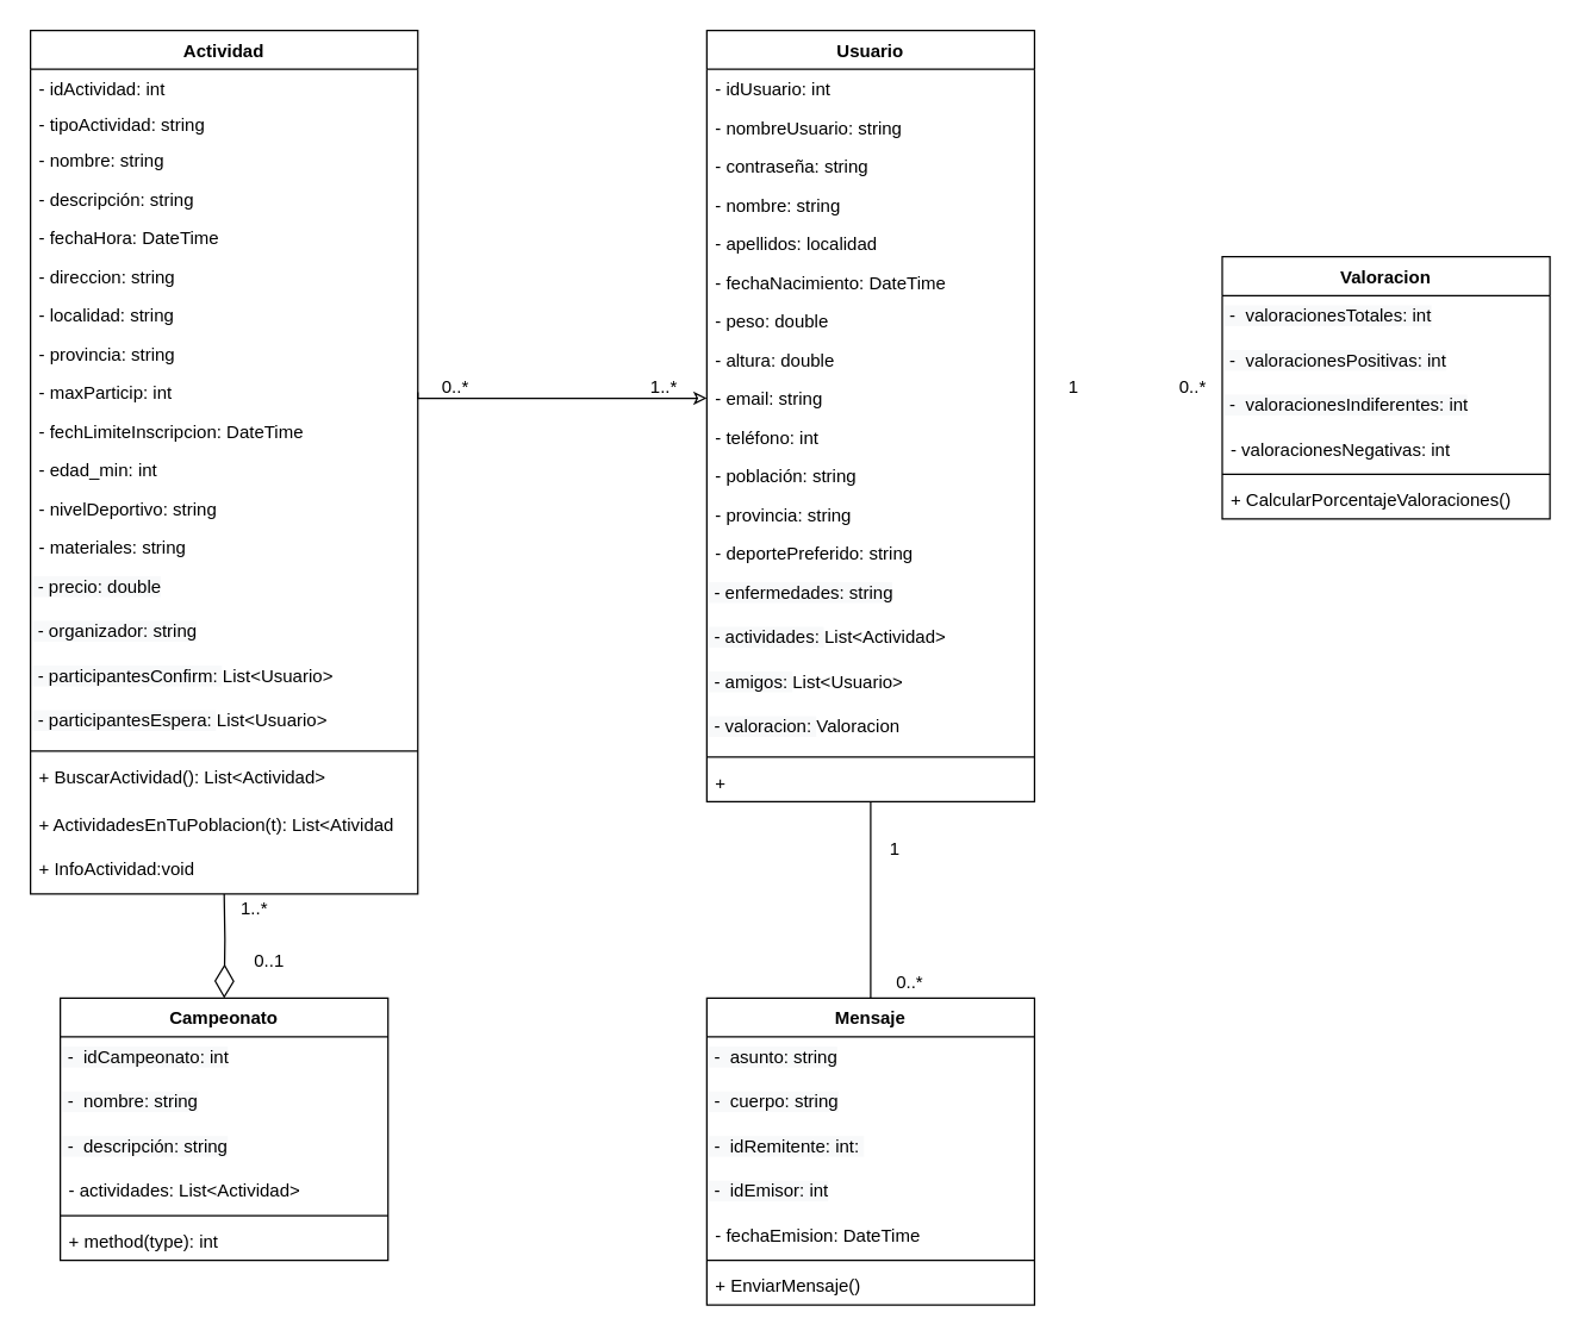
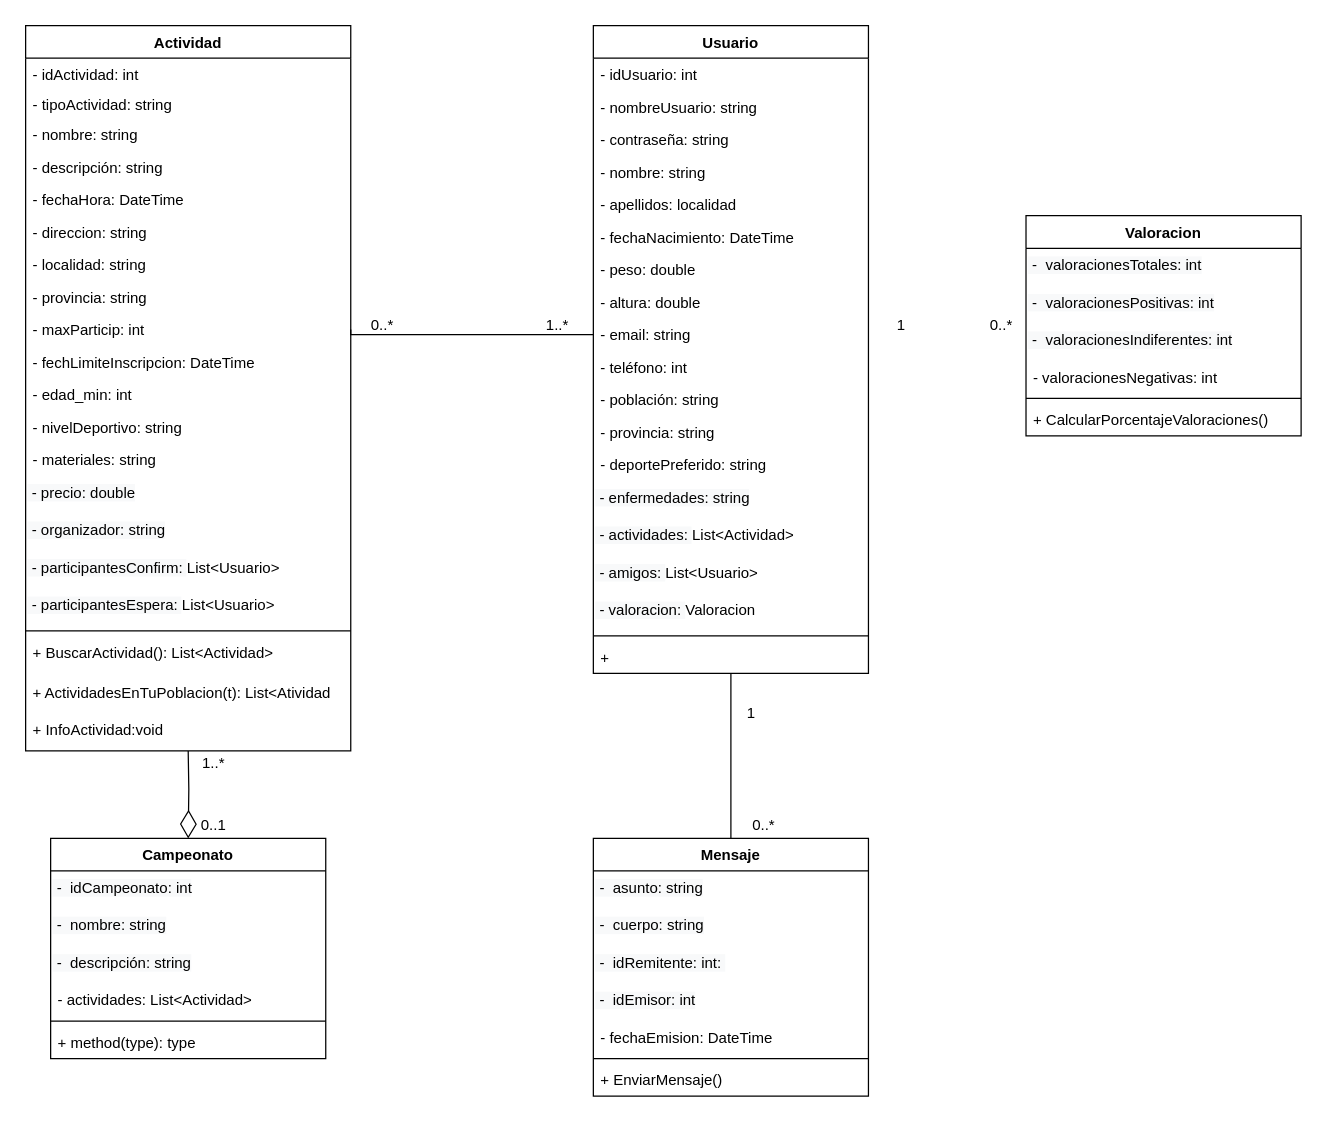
- <mxCell id="68" style="edgeStyle=orthogonalEdgeStyle;rounded=0;orthogonalLoop=1;jettySize=auto;html=1;exitX=1;exitY=0.5;exitDx=0;exitDy=0;entryX=0;entryY=0.5;entryDx=0;entryDy=0;startArrow=none;startFill=0;endArrow=classic;endFill=0;startSize=15;" parent="1" source="31" target="11" edge="1"><mxGeometry relative="1" as="geometry"><Array as="points"><mxPoint x="280" y="267" /></Array></mxGeometry></mxCell>
+ <mxCell id="68" style="edgeStyle=orthogonalEdgeStyle;rounded=0;orthogonalLoop=1;jettySize=auto;html=1;exitX=1;exitY=0.5;exitDx=0;exitDy=0;entryX=0;entryY=0.5;entryDx=0;entryDy=0;startArrow=none;startFill=0;endArrow=none;endFill=0;startSize=15;" parent="1" source="31" target="11" edge="1"><mxGeometry relative="1" as="geometry"><Array as="points"><mxPoint x="280" y="267" /></Array></mxGeometry></mxCell>
- <mxCell id="72" value="0..1" style="text;html=1;align=center;verticalAlign=middle;resizable=0;points=[];autosize=1;strokeColor=none;" parent="1" vertex="1"><mxGeometry x="160" y="635" width="40" height="20" as="geometry" /></mxCell>
+ <mxCell id="72" value="0..1" style="text;html=1;align=center;verticalAlign=middle;resizable=0;points=[];autosize=1;strokeColor=none;" parent="1" vertex="1"><mxGeometry x="150" y="650" width="40" height="20" as="geometry" /></mxCell>
- <mxCell id="50" value="+ method(type): int" style="text;strokeColor=none;fillColor=none;align=left;verticalAlign=top;spacingLeft=4;spacingRight=4;overflow=hidden;rotatable=0;points=[[0,0.5],[1,0.5]];portConstraint=eastwest;" parent="44" vertex="1"><mxGeometry y="150" width="220" height="26" as="geometry" /></mxCell>
+ <mxCell id="50" value="+ method(type): type" style="text;strokeColor=none;fillColor=none;align=left;verticalAlign=top;spacingLeft=4;spacingRight=4;overflow=hidden;rotatable=0;points=[[0,0.5],[1,0.5]];portConstraint=eastwest;" parent="44" vertex="1"><mxGeometry y="150" width="220" height="26" as="geometry" /></mxCell>
